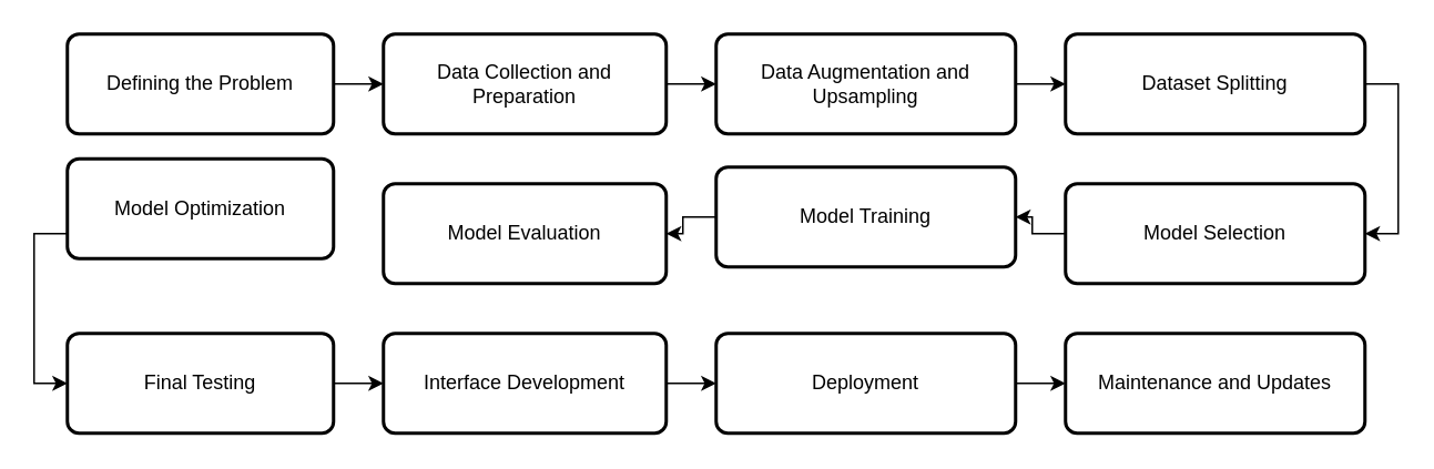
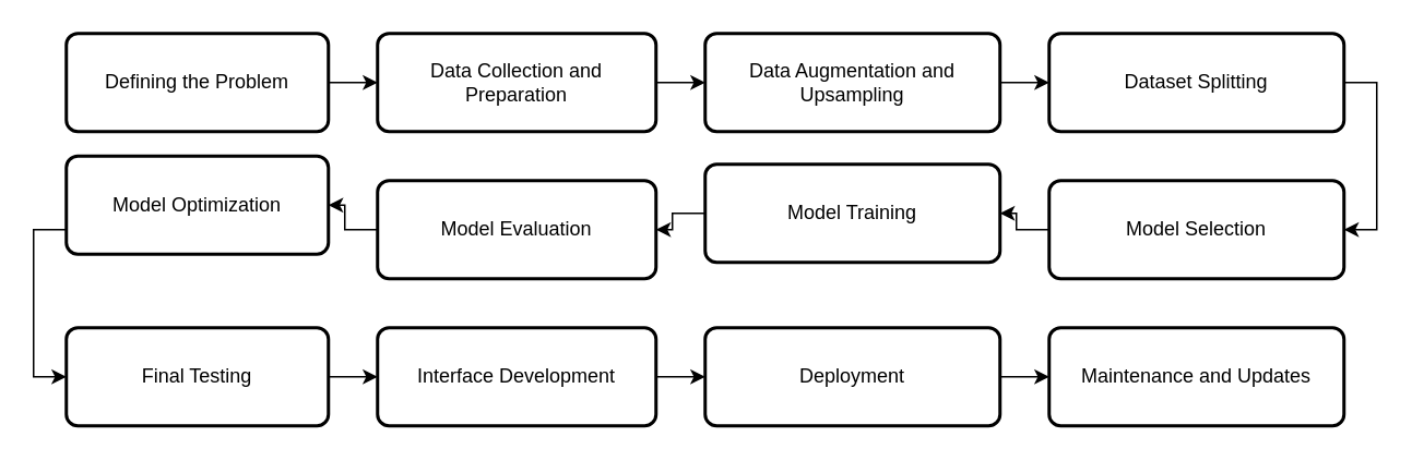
+ <mxCell id="14" style="edgeStyle=orthogonalEdgeStyle;rounded=0;orthogonalLoop=1;jettySize=auto;html=1;" edge="1" parent="1" source="15" target="17"><mxGeometry relative="1" as="geometry" /></mxCell>
